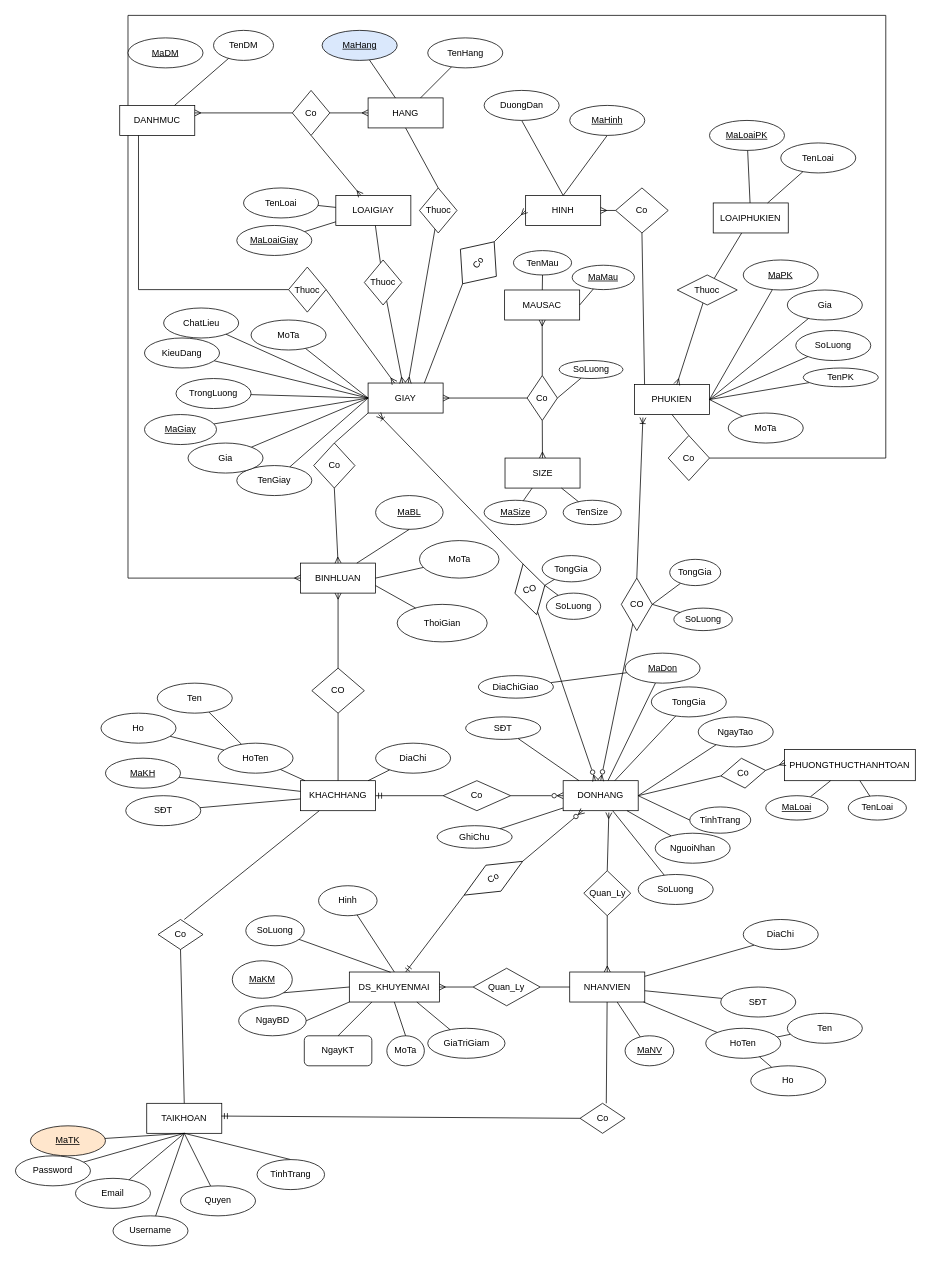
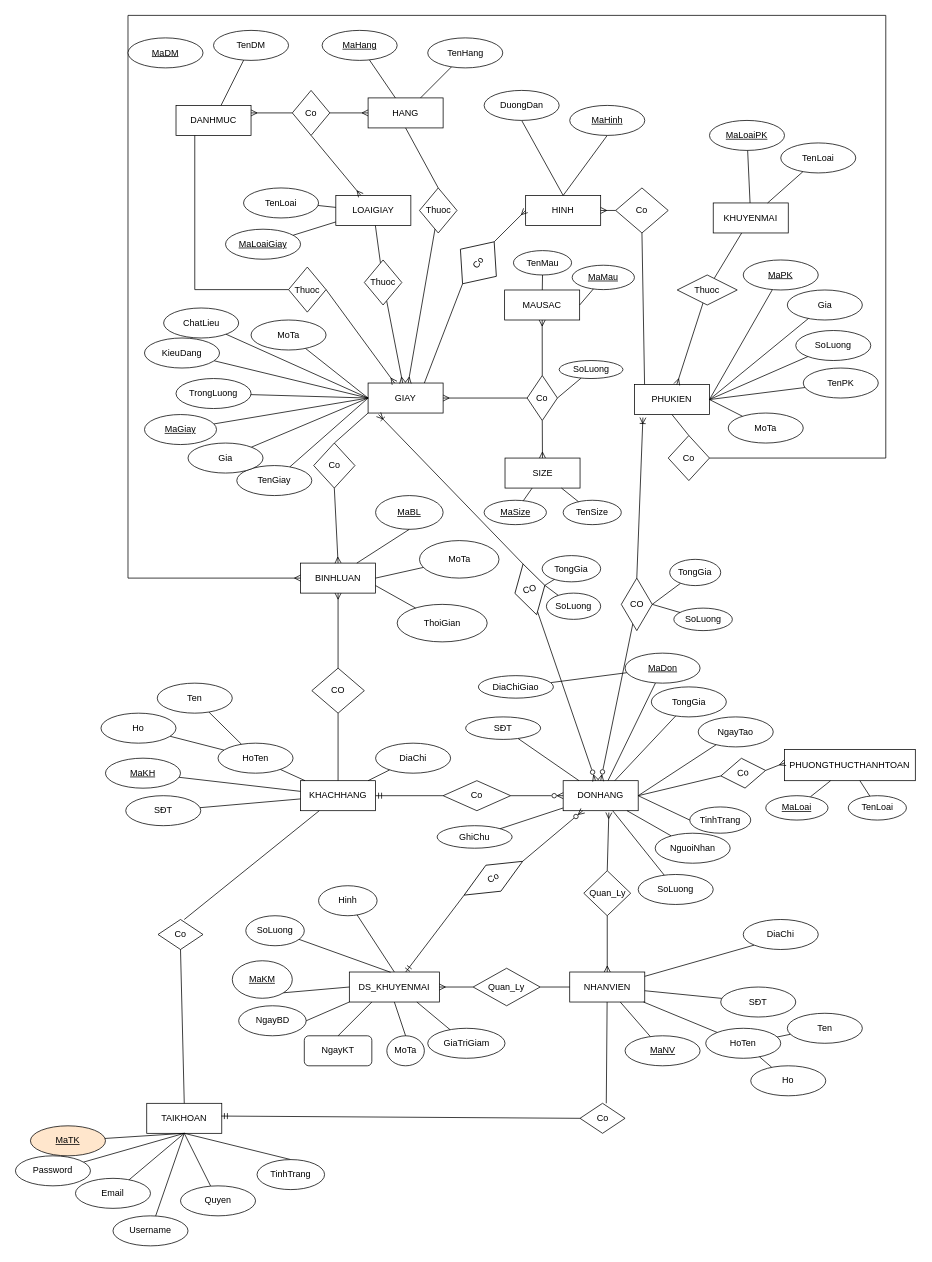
- <mxCell id="201" value="TenDM" style="ellipse;whiteSpace=wrap;html=1;align=center;" parent="1" vertex="1"><mxGeometry x="284" y="40" width="80" height="40" as="geometry" /></mxCell>
+ <mxCell id="201" value="TenDM" style="ellipse;whiteSpace=wrap;html=1;align=center;" parent="1" vertex="1"><mxGeometry x="284" y="40" width="100" height="40" as="geometry" /></mxCell>
- <mxCell id="56" value="&lt;u&gt;MaHang&lt;/u&gt;" style="ellipse;whiteSpace=wrap;html=1;align=center;fillColor=#dae8fc;" parent="1" vertex="1"><mxGeometry x="428.75" y="40" width="100" height="40" as="geometry" /></mxCell>
+ <mxCell id="56" value="&lt;u&gt;MaHang&lt;/u&gt;" style="ellipse;whiteSpace=wrap;html=1;align=center;" parent="1" vertex="1"><mxGeometry x="428.75" y="40" width="100" height="40" as="geometry" /></mxCell>
- <mxCell id="199" value="DANHMUC" style="whiteSpace=wrap;html=1;align=center;" parent="1" vertex="1"><mxGeometry x="159" y="140" width="100" height="40" as="geometry" /></mxCell>
+ <mxCell id="199" value="DANHMUC" style="whiteSpace=wrap;html=1;align=center;" parent="1" vertex="1"><mxGeometry x="234" y="140" width="100" height="40" as="geometry" /></mxCell>
- <mxCell id="37" value="LOAIPHUKIEN" style="whiteSpace=wrap;html=1;align=center;" parent="1" vertex="1"><mxGeometry x="950" y="270" width="100" height="40" as="geometry" /></mxCell>
+ <mxCell id="37" value="KHUYENMAI" style="whiteSpace=wrap;html=1;align=center;" parent="1" vertex="1"><mxGeometry x="950" y="270" width="100" height="40" as="geometry" /></mxCell>
- <mxCell id="27" value="&lt;u&gt;MaLoaiGiay&lt;/u&gt;" style="ellipse;whiteSpace=wrap;html=1;align=center;" parent="1" vertex="1"><mxGeometry x="315" y="300" width="100" height="40" as="geometry" /></mxCell>
+ <mxCell id="27" value="&lt;u&gt;MaLoaiGiay&lt;/u&gt;" style="ellipse;whiteSpace=wrap;html=1;align=center;" parent="1" vertex="1"><mxGeometry x="300" y="305" width="100" height="40" as="geometry" /></mxCell>
- <mxCell id="154" value="TenPK" style="ellipse;whiteSpace=wrap;html=1;align=center;" parent="1" vertex="1"><mxGeometry x="1070" y="490" width="100" height="25" as="geometry" /></mxCell>
+ <mxCell id="154" value="TenPK" style="ellipse;whiteSpace=wrap;html=1;align=center;" parent="1" vertex="1"><mxGeometry x="1070" y="490" width="100" height="40" as="geometry" /></mxCell>
- <mxCell id="67" value="&lt;u&gt;MaNV&lt;/u&gt;" style="ellipse;whiteSpace=wrap;html=1;align=center;" parent="1" vertex="1"><mxGeometry x="832.5" y="1380" width="65" height="40" as="geometry" /></mxCell>
+ <mxCell id="67" value="&lt;u&gt;MaNV&lt;/u&gt;" style="ellipse;whiteSpace=wrap;html=1;align=center;" parent="1" vertex="1"><mxGeometry x="832.5" y="1380" width="100" height="40" as="geometry" /></mxCell>
